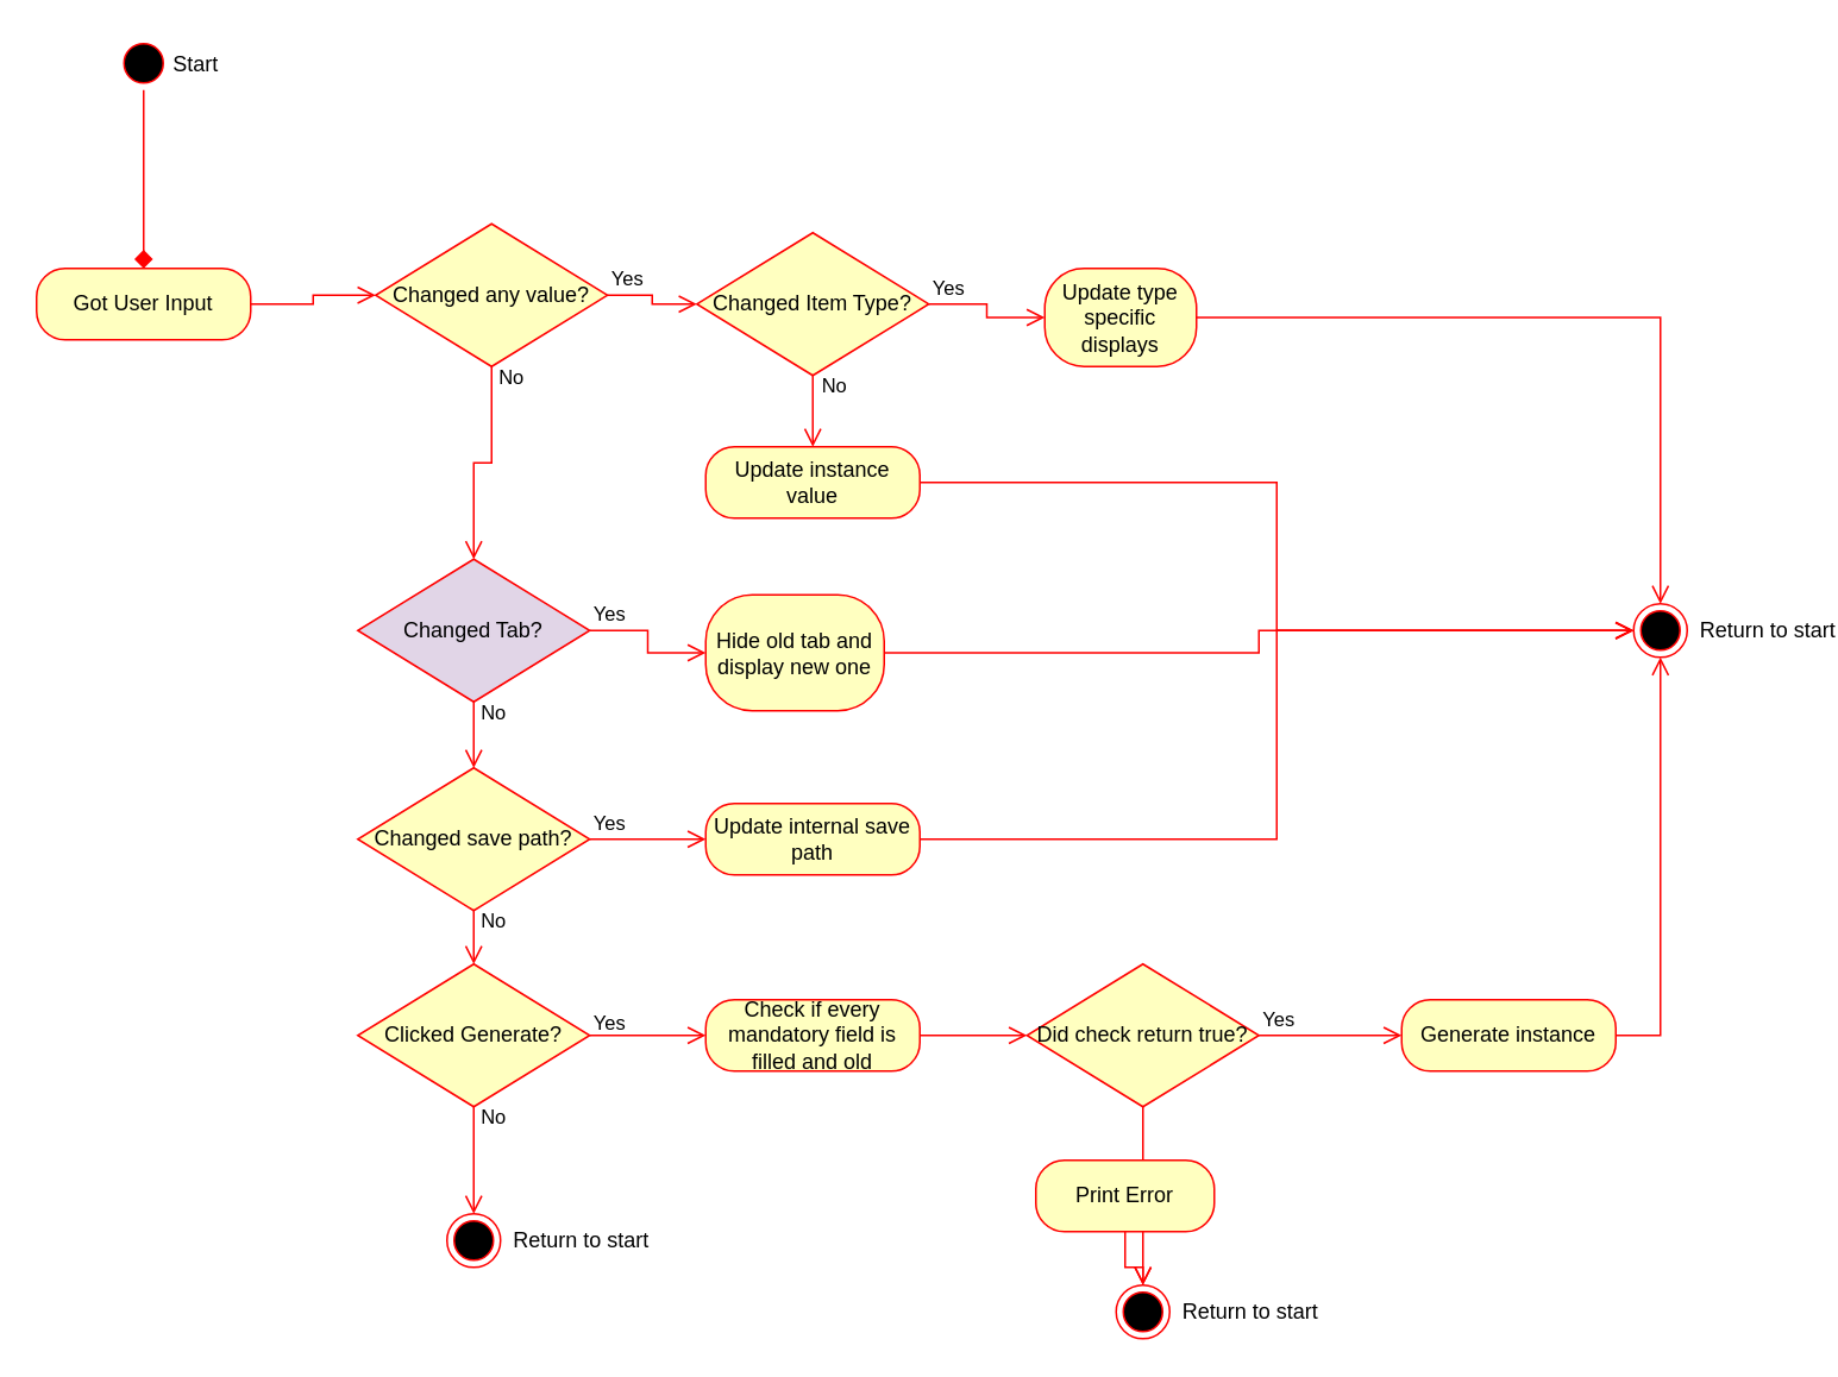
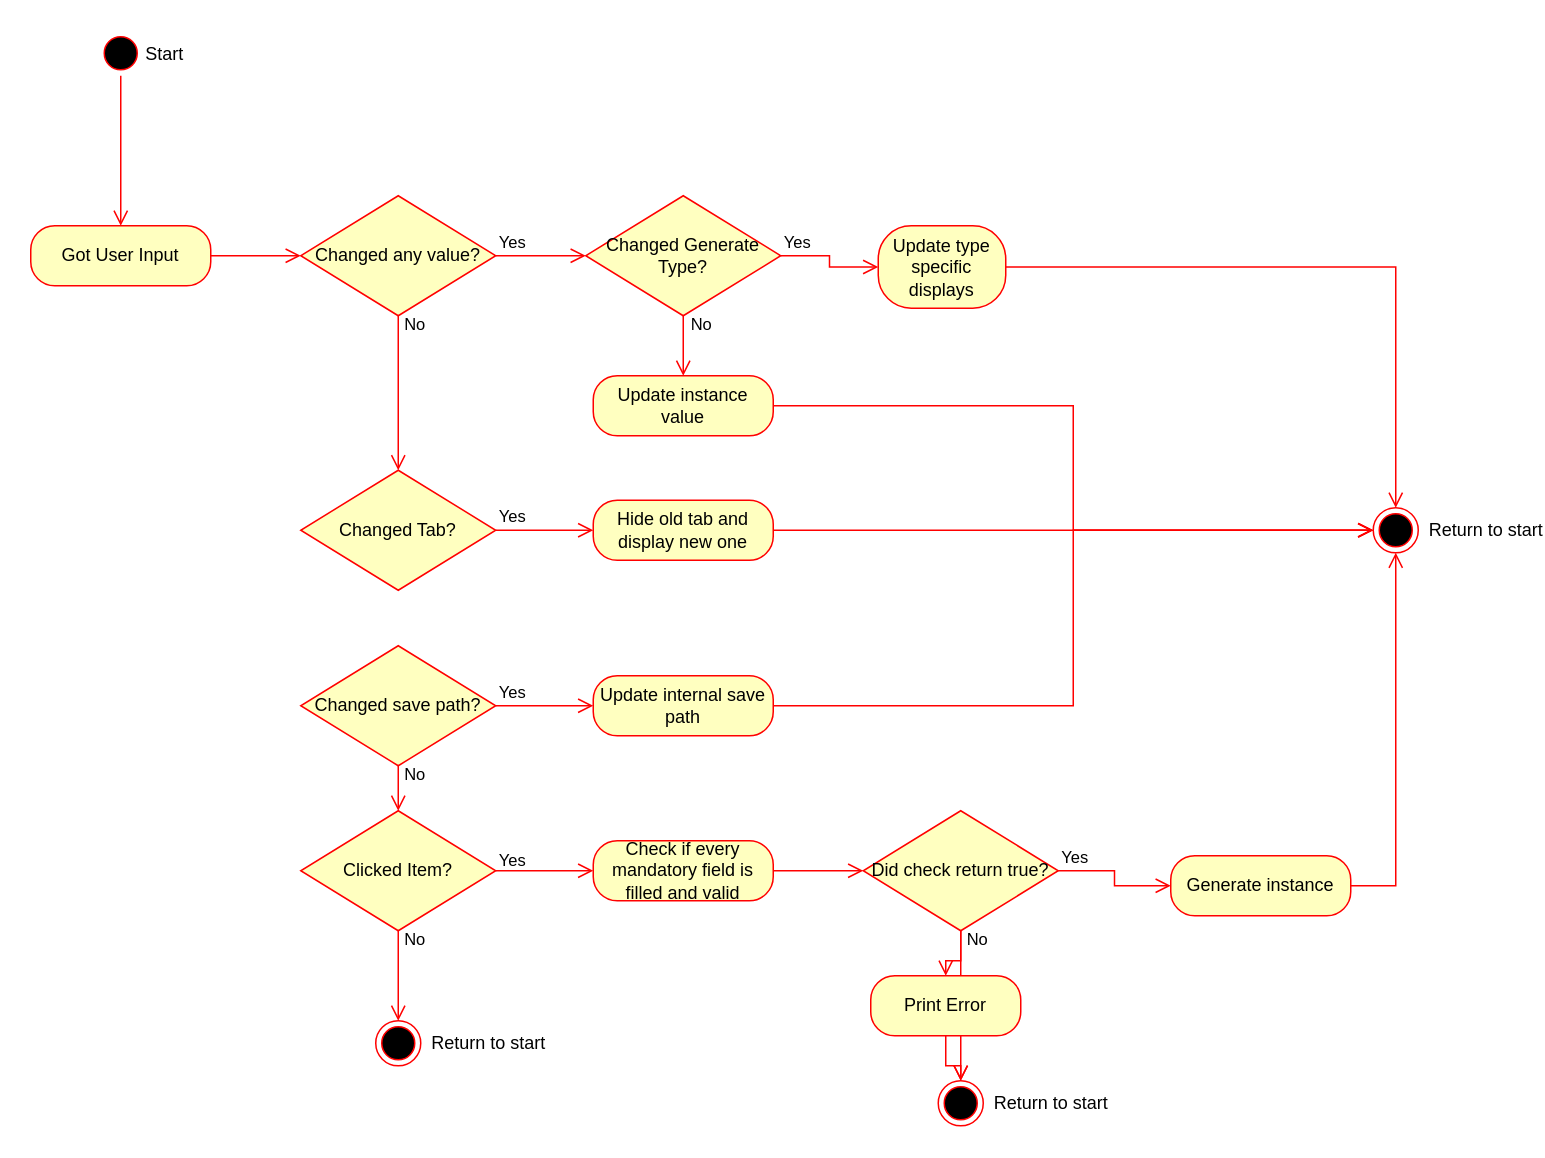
- <mxCell id="3" value="" style="edgeStyle=elbowEdgeStyle;elbow=horizontal;verticalAlign=bottom;endArrow=diamond;endSize=8;strokeColor=#FF0000;endFill=1;rounded=0;entryX=0.5;entryY=0;entryDx=0;entryDy=0;" parent="1" source="2" target="5" edge="1"><mxGeometry as="geometry"><mxPoint x="80" y="130" as="targetPoint" /></mxGeometry></mxCell>
+ <mxCell id="3" value="" style="edgeStyle=elbowEdgeStyle;elbow=horizontal;verticalAlign=bottom;endArrow=open;endSize=8;strokeColor=#FF0000;endFill=1;rounded=0;entryX=0.5;entryY=0;entryDx=0;entryDy=0;" parent="1" source="2" target="5" edge="1"><mxGeometry as="geometry"><mxPoint x="80" y="130" as="targetPoint" /></mxGeometry></mxCell>
- <mxCell id="10" value="Changed any value?" style="rhombus;whiteSpace=wrap;html=1;fontColor=#000000;fillColor=#ffffc0;strokeColor=#ff0000;" vertex="1" parent="1"><mxGeometry x="210" y="125" width="130" height="80" as="geometry" /></mxCell>
+ <mxCell id="10" value="Changed any value?" style="rhombus;whiteSpace=wrap;html=1;fontColor=#000000;fillColor=#ffffc0;strokeColor=#ff0000;" vertex="1" parent="1"><mxGeometry x="200" y="130" width="130" height="80" as="geometry" /></mxCell>
- <mxCell id="17" value="Changed Item Type?" style="rhombus;whiteSpace=wrap;html=1;fontColor=#000000;fillColor=#ffffc0;strokeColor=#ff0000;" vertex="1" parent="1"><mxGeometry x="390" y="130" width="130" height="80" as="geometry" /></mxCell>
+ <mxCell id="17" value="Changed Generate Type?" style="rhombus;whiteSpace=wrap;html=1;fontColor=#000000;fillColor=#ffffc0;strokeColor=#ff0000;" vertex="1" parent="1"><mxGeometry x="390" y="130" width="130" height="80" as="geometry" /></mxCell>
- <mxCell id="24" value="Changed Tab?" style="rhombus;whiteSpace=wrap;html=1;fontColor=#000000;fillColor=#e1d5e7;strokeColor=#ff0000;" vertex="1" parent="1"><mxGeometry x="200" y="313" width="130" height="80" as="geometry" /></mxCell>
+ <mxCell id="24" value="Changed Tab?" style="rhombus;whiteSpace=wrap;html=1;fontColor=#000000;fillColor=#ffffc0;strokeColor=#ff0000;" vertex="1" parent="1"><mxGeometry x="200" y="313" width="130" height="80" as="geometry" /></mxCell>
- <mxCell id="26" value="Hide old tab and display new one" style="rounded=1;whiteSpace=wrap;html=1;arcSize=40;fontColor=#000000;fillColor=#ffffc0;strokeColor=#ff0000;" vertex="1" parent="1"><mxGeometry x="395" y="333" width="100" height="65" as="geometry" /></mxCell>
+ <mxCell id="26" value="Hide old tab and display new one" style="rounded=1;whiteSpace=wrap;html=1;arcSize=40;fontColor=#000000;fillColor=#ffffc0;strokeColor=#ff0000;" vertex="1" parent="1"><mxGeometry x="395" y="333" width="120" height="40" as="geometry" /></mxCell>
- <mxCell id="20" style="edgeStyle=orthogonalEdgeStyle;rounded=0;orthogonalLoop=1;jettySize=auto;html=1;entryX=0.5;entryY=0;entryDx=0;entryDy=0;strokeColor=#ff0000;align=left;verticalAlign=top;fontFamily=Helvetica;fontSize=11;fontColor=default;labelBackgroundColor=default;endArrow=open;endSize=8;" edge="1" parent="1" source="24" target="46"><mxGeometry relative="1" as="geometry" /></mxCell>
- <mxCell id="21" value="No" style="edgeLabel;html=1;align=center;verticalAlign=middle;resizable=0;points=[];" vertex="1" connectable="0" parent="20"><mxGeometry x="-1" relative="1" as="geometry"><mxPoint x="10" y="5" as="offset" /></mxGeometry></mxCell>
- <mxCell id="31" value="Clicked Generate?" style="rhombus;whiteSpace=wrap;html=1;fontColor=#000000;fillColor=#ffffc0;strokeColor=#ff0000;" vertex="1" parent="1"><mxGeometry x="200" y="540" width="130" height="80" as="geometry" /></mxCell>
+ <mxCell id="31" value="Clicked Item?" style="rhombus;whiteSpace=wrap;html=1;fontColor=#000000;fillColor=#ffffc0;strokeColor=#ff0000;" vertex="1" parent="1"><mxGeometry x="200" y="540" width="130" height="80" as="geometry" /></mxCell>
- <mxCell id="33" value="Check if every mandatory field is filled and old" style="rounded=1;whiteSpace=wrap;html=1;arcSize=40;fontColor=#000000;fillColor=#ffffc0;strokeColor=#ff0000;" vertex="1" parent="1"><mxGeometry x="395" y="560" width="120" height="40" as="geometry" /></mxCell>
+ <mxCell id="33" value="Check if every mandatory field is filled and valid" style="rounded=1;whiteSpace=wrap;html=1;arcSize=40;fontColor=#000000;fillColor=#ffffc0;strokeColor=#ff0000;" vertex="1" parent="1"><mxGeometry x="395" y="560" width="120" height="40" as="geometry" /></mxCell>
- <mxCell id="41" value="Generate instance" style="rounded=1;whiteSpace=wrap;html=1;arcSize=40;fontColor=#000000;fillColor=#ffffc0;strokeColor=#ff0000;" vertex="1" parent="1"><mxGeometry x="785" y="560" width="120" height="40" as="geometry" /></mxCell>
+ <mxCell id="41" value="Generate instance" style="rounded=1;whiteSpace=wrap;html=1;arcSize=40;fontColor=#000000;fillColor=#ffffc0;strokeColor=#ff0000;" vertex="1" parent="1"><mxGeometry x="780" y="570" width="120" height="40" as="geometry" /></mxCell>
+ <mxCell id="36" value="" style="edgeStyle=orthogonalEdgeStyle;rounded=0;orthogonalLoop=1;jettySize=auto;html=1;strokeColor=#ff0000;align=left;verticalAlign=top;fontFamily=Helvetica;fontSize=11;fontColor=default;labelBackgroundColor=default;endArrow=open;endSize=8;" edge="1" parent="1" source="39" target="53"><mxGeometry relative="1" as="geometry" /></mxCell>
+ <mxCell id="37" value="No" style="edgeLabel;html=1;align=center;verticalAlign=middle;resizable=0;points=[];" vertex="1" connectable="0" parent="36"><mxGeometry x="-1" relative="1" as="geometry"><mxPoint x="10" y="5" as="offset" /></mxGeometry></mxCell>
